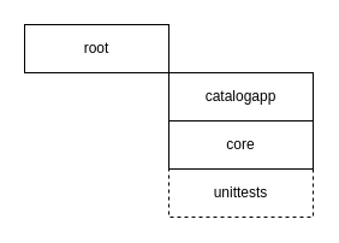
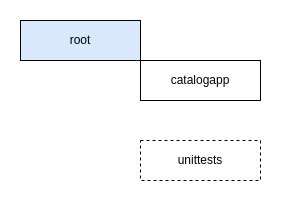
- <mxCell id="5" value="root" style="rounded=0;whiteSpace=wrap;html=1;" vertex="1" parent="1"><mxGeometry x="20" y="20" width="120" height="40" as="geometry" /></mxCell>
+ <mxCell id="5" value="root" style="rounded=0;whiteSpace=wrap;html=1;fillColor=#dae8fc;" vertex="1" parent="1"><mxGeometry x="20" y="20" width="120" height="40" as="geometry" /></mxCell>
- <mxCell id="4" value="core" style="rounded=0;whiteSpace=wrap;html=1;" vertex="1" parent="1"><mxGeometry x="140" y="100" width="120" height="40" as="geometry" /></mxCell>
